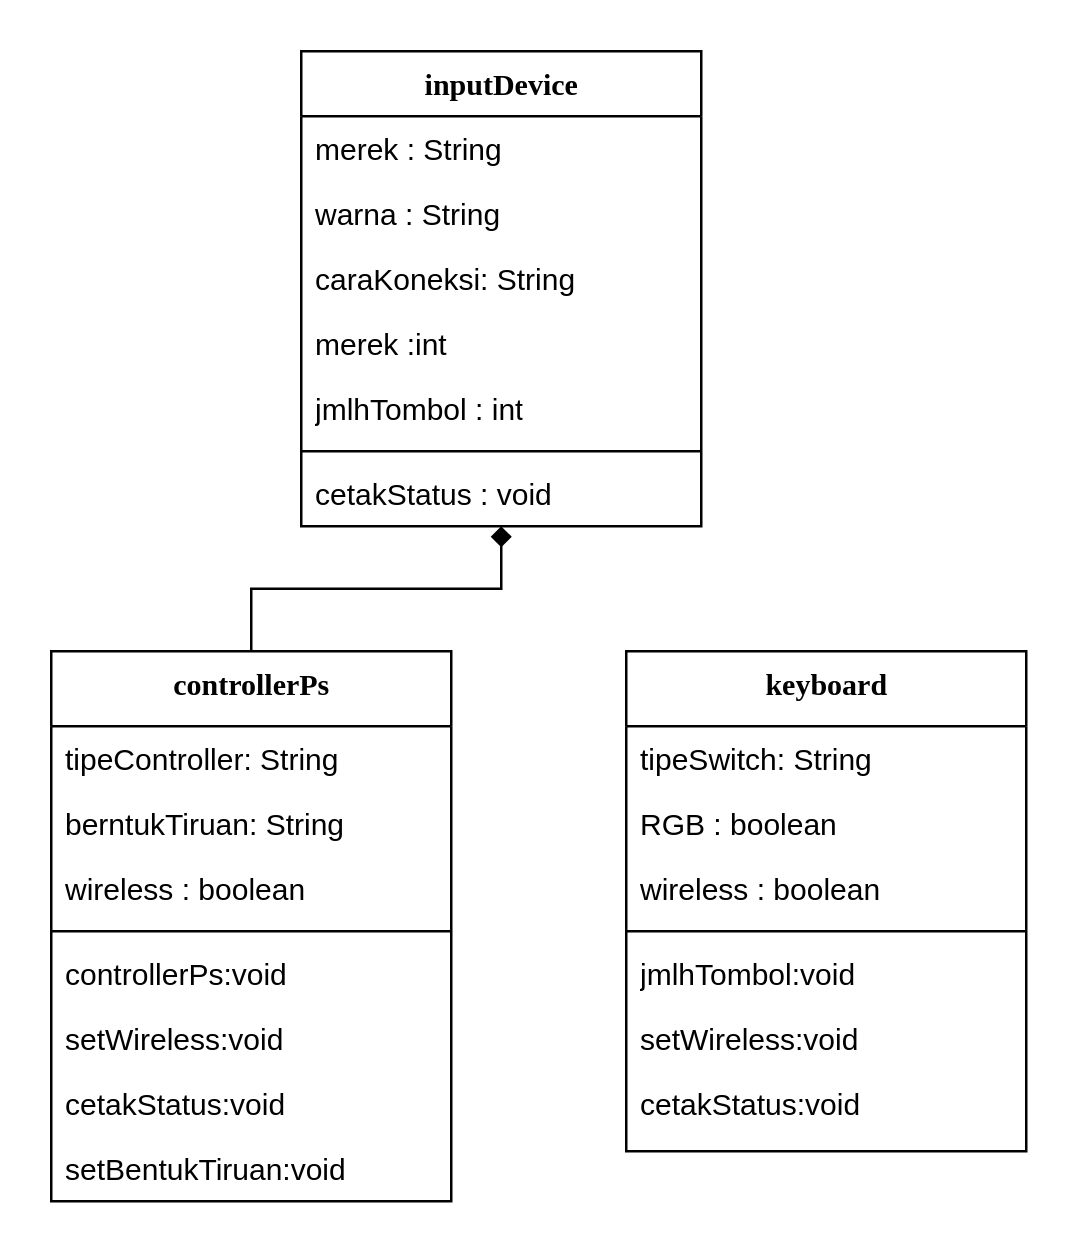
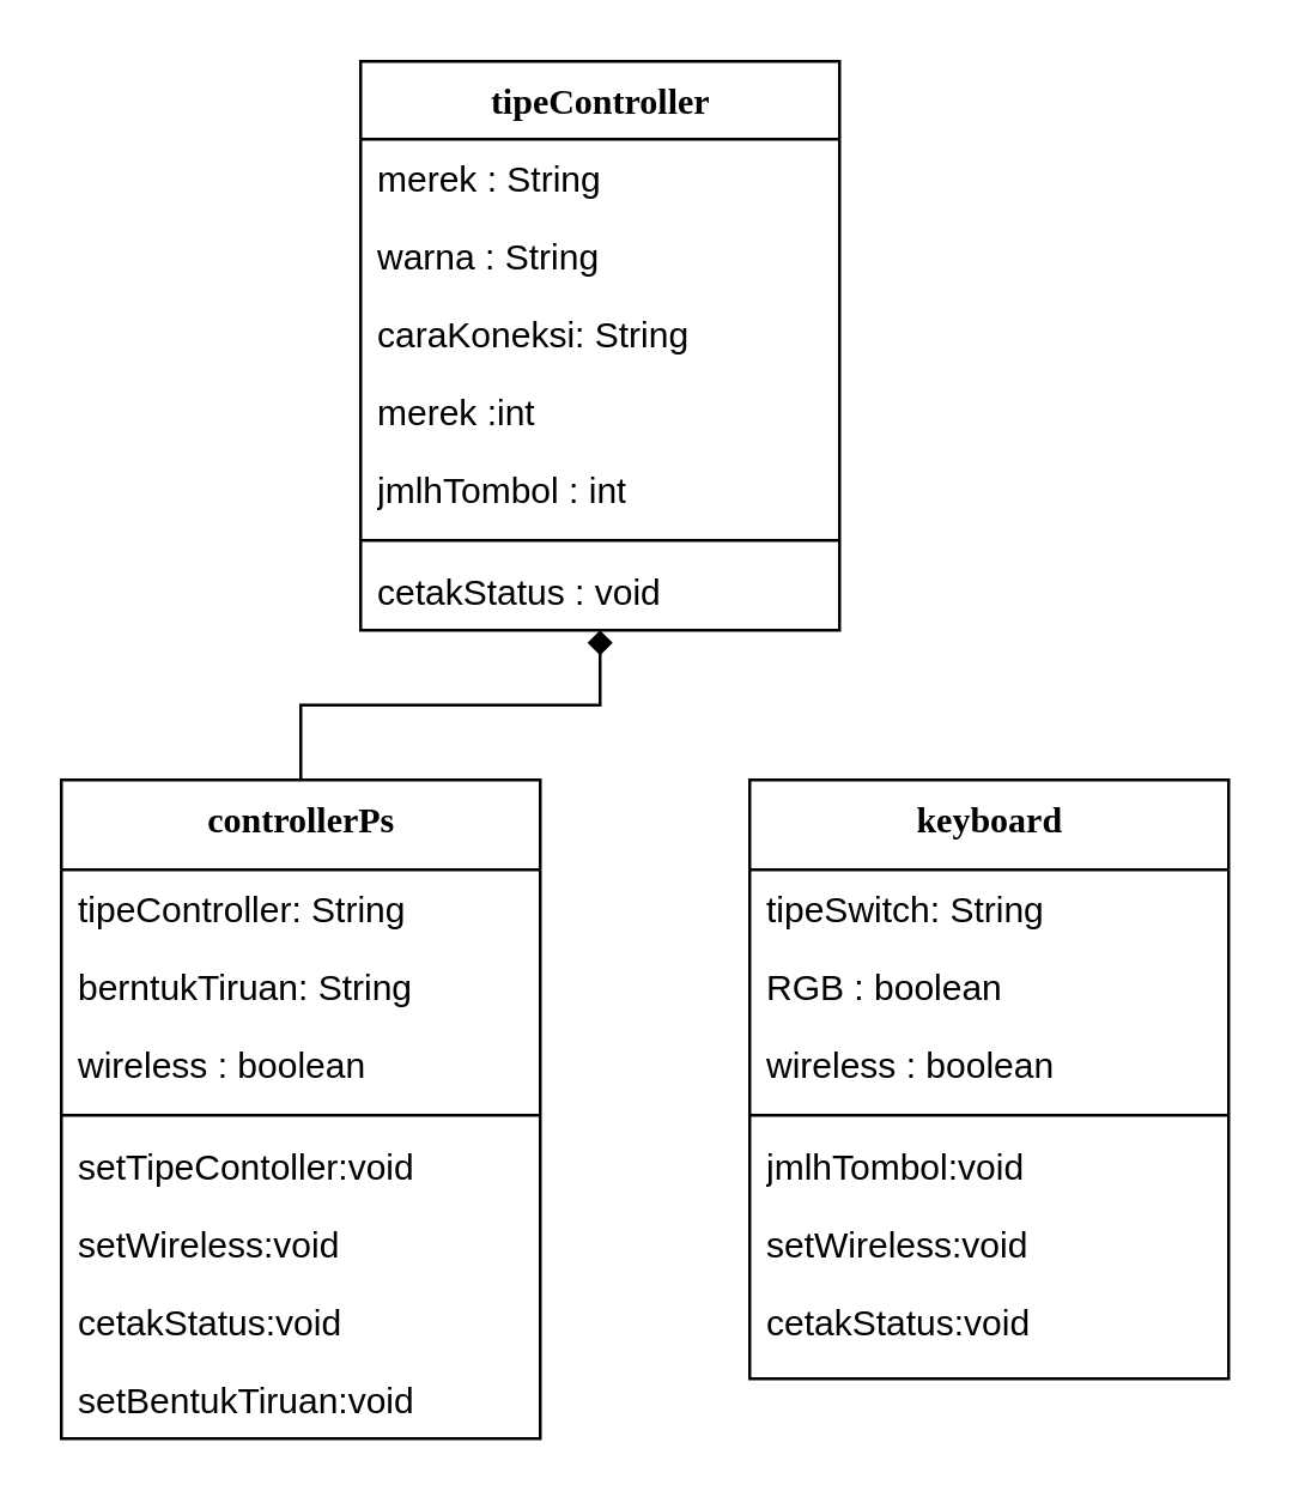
- <mxCell id="2" value="inputDevice" style="swimlane;html=1;fontStyle=1;align=center;verticalAlign=top;childLayout=stackLayout;horizontal=1;startSize=26;horizontalStack=0;resizeParent=1;resizeLast=0;collapsible=1;marginBottom=0;swimlaneFillColor=#ffffff;rounded=0;shadow=0;comic=0;labelBackgroundColor=none;strokeWidth=1;fillColor=none;fontFamily=Verdana;fontSize=12" vertex="1" parent="1"><mxGeometry x="120" y="20" width="160" height="190" as="geometry" /></mxCell>
+ <mxCell id="2" value="tipeController" style="swimlane;html=1;fontStyle=1;align=center;verticalAlign=top;childLayout=stackLayout;horizontal=1;startSize=26;horizontalStack=0;resizeParent=1;resizeLast=0;collapsible=1;marginBottom=0;swimlaneFillColor=#ffffff;rounded=0;shadow=0;comic=0;labelBackgroundColor=none;strokeWidth=1;fillColor=none;fontFamily=Verdana;fontSize=12" vertex="1" parent="1"><mxGeometry x="120" y="20" width="160" height="190" as="geometry" /></mxCell>
- <mxCell id="24" value="controllerPs:void" style="text;html=1;strokeColor=none;fillColor=none;align=left;verticalAlign=top;spacingLeft=4;spacingRight=4;whiteSpace=wrap;overflow=hidden;rotatable=0;points=[[0,0.5],[1,0.5]];portConstraint=eastwest;" vertex="1" parent="19"><mxGeometry y="116" width="160" height="26" as="geometry" /></mxCell>
+ <mxCell id="24" value="setTipeContoller:void" style="text;html=1;strokeColor=none;fillColor=none;align=left;verticalAlign=top;spacingLeft=4;spacingRight=4;whiteSpace=wrap;overflow=hidden;rotatable=0;points=[[0,0.5],[1,0.5]];portConstraint=eastwest;" vertex="1" parent="19"><mxGeometry y="116" width="160" height="26" as="geometry" /></mxCell>
